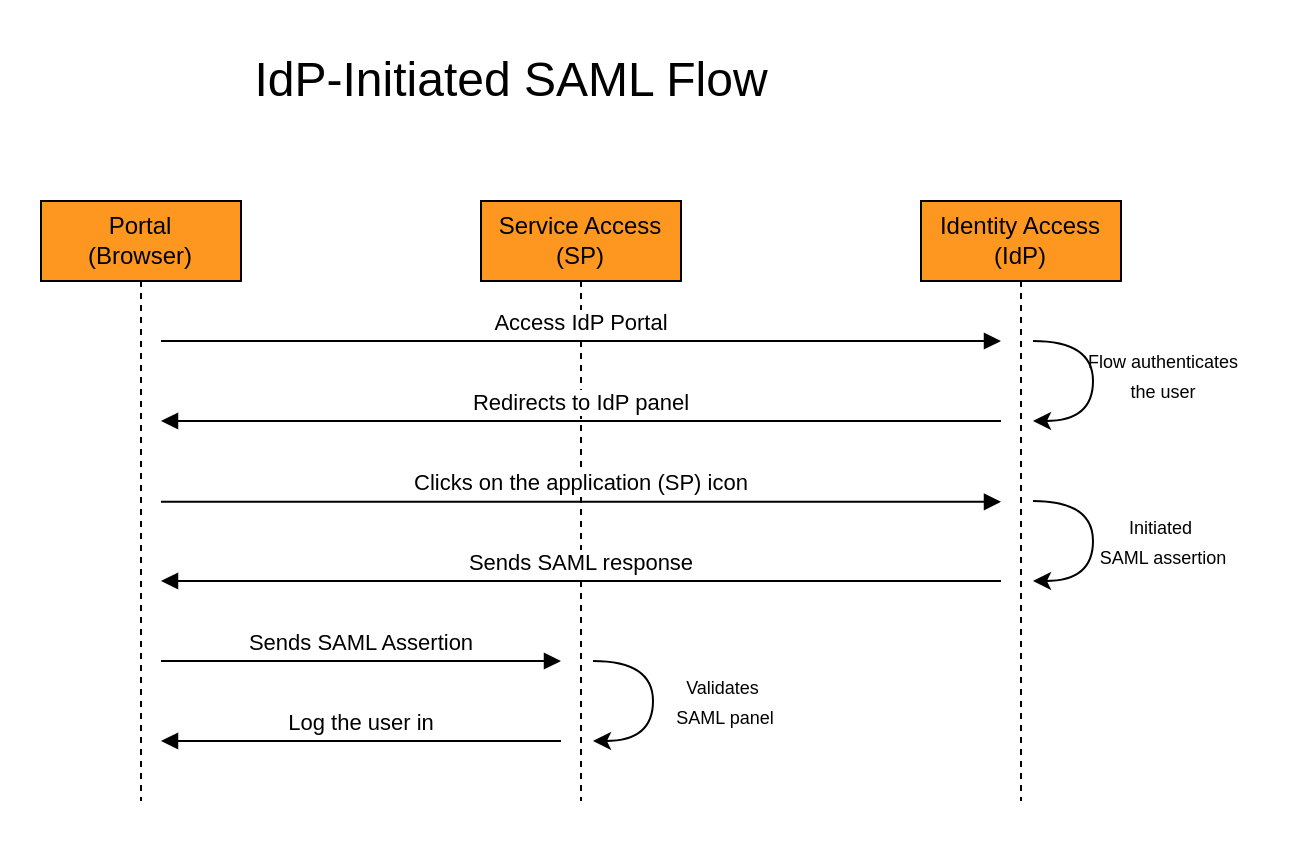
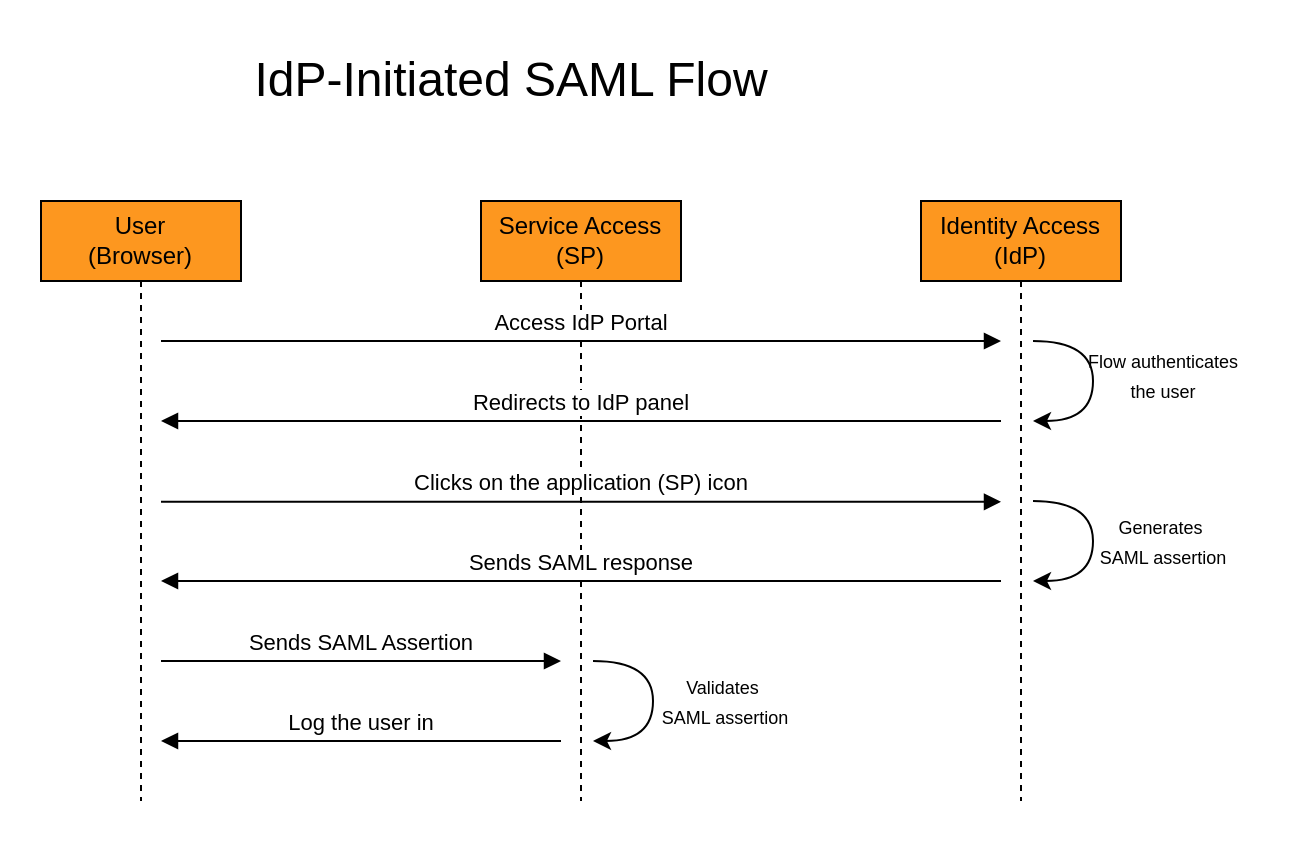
- <mxCell id="2" value="Portal&lt;div&gt;(Browser)&lt;/div&gt;" style="shape=umlLifeline;perimeter=lifelinePerimeter;whiteSpace=wrap;html=1;container=0;dropTarget=0;collapsible=0;recursiveResize=0;outlineConnect=0;portConstraint=eastwest;newEdgeStyle={&quot;edgeStyle&quot;:&quot;elbowEdgeStyle&quot;,&quot;elbow&quot;:&quot;vertical&quot;,&quot;curved&quot;:0,&quot;rounded&quot;:0};fillColor=#FD971F;" vertex="1" parent="1"><mxGeometry x="20" y="100" width="100" height="300" as="geometry" /></mxCell>
+ <mxCell id="2" value="User&lt;div&gt;(Browser)&lt;/div&gt;" style="shape=umlLifeline;perimeter=lifelinePerimeter;whiteSpace=wrap;html=1;container=0;dropTarget=0;collapsible=0;recursiveResize=0;outlineConnect=0;portConstraint=eastwest;newEdgeStyle={&quot;edgeStyle&quot;:&quot;elbowEdgeStyle&quot;,&quot;elbow&quot;:&quot;vertical&quot;,&quot;curved&quot;:0,&quot;rounded&quot;:0};fillColor=#FD971F;" vertex="1" parent="1"><mxGeometry x="20" y="100" width="100" height="300" as="geometry" /></mxCell>
- <mxCell id="16" value="&lt;font style=&quot;font-size: 9px;&quot;&gt;Initiated&amp;nbsp;&lt;/font&gt;&lt;div&gt;&lt;font style=&quot;font-size: 9px;&quot;&gt;SAML assertion&lt;/font&gt;&lt;/div&gt;" style="text;html=1;align=center;verticalAlign=middle;resizable=0;points=[];autosize=1;strokeColor=none;fillColor=none;" vertex="1" parent="1"><mxGeometry x="536" y="250" width="90" height="40" as="geometry" /></mxCell>
+ <mxCell id="16" value="&lt;font style=&quot;font-size: 9px;&quot;&gt;Generates&amp;nbsp;&lt;/font&gt;&lt;div&gt;&lt;font style=&quot;font-size: 9px;&quot;&gt;SAML assertion&lt;/font&gt;&lt;/div&gt;" style="text;html=1;align=center;verticalAlign=middle;resizable=0;points=[];autosize=1;strokeColor=none;fillColor=none;" vertex="1" parent="1"><mxGeometry x="536" y="250" width="90" height="40" as="geometry" /></mxCell>
- <mxCell id="13" value="&lt;font style=&quot;font-size: 9px;&quot;&gt;Validates&amp;nbsp;&lt;/font&gt;&lt;div&gt;&lt;font style=&quot;font-size: 9px;&quot;&gt;SAML panel&lt;/font&gt;&lt;/div&gt;" style="text;html=1;align=center;verticalAlign=middle;resizable=0;points=[];autosize=1;strokeColor=none;fillColor=none;" vertex="1" parent="1"><mxGeometry x="317" y="330" width="90" height="40" as="geometry" /></mxCell>
+ <mxCell id="13" value="&lt;font style=&quot;font-size: 9px;&quot;&gt;Validates&amp;nbsp;&lt;/font&gt;&lt;div&gt;&lt;font style=&quot;font-size: 9px;&quot;&gt;SAML assertion&lt;/font&gt;&lt;/div&gt;" style="text;html=1;align=center;verticalAlign=middle;resizable=0;points=[];autosize=1;strokeColor=none;fillColor=none;" vertex="1" parent="1"><mxGeometry x="317" y="330" width="90" height="40" as="geometry" /></mxCell>
